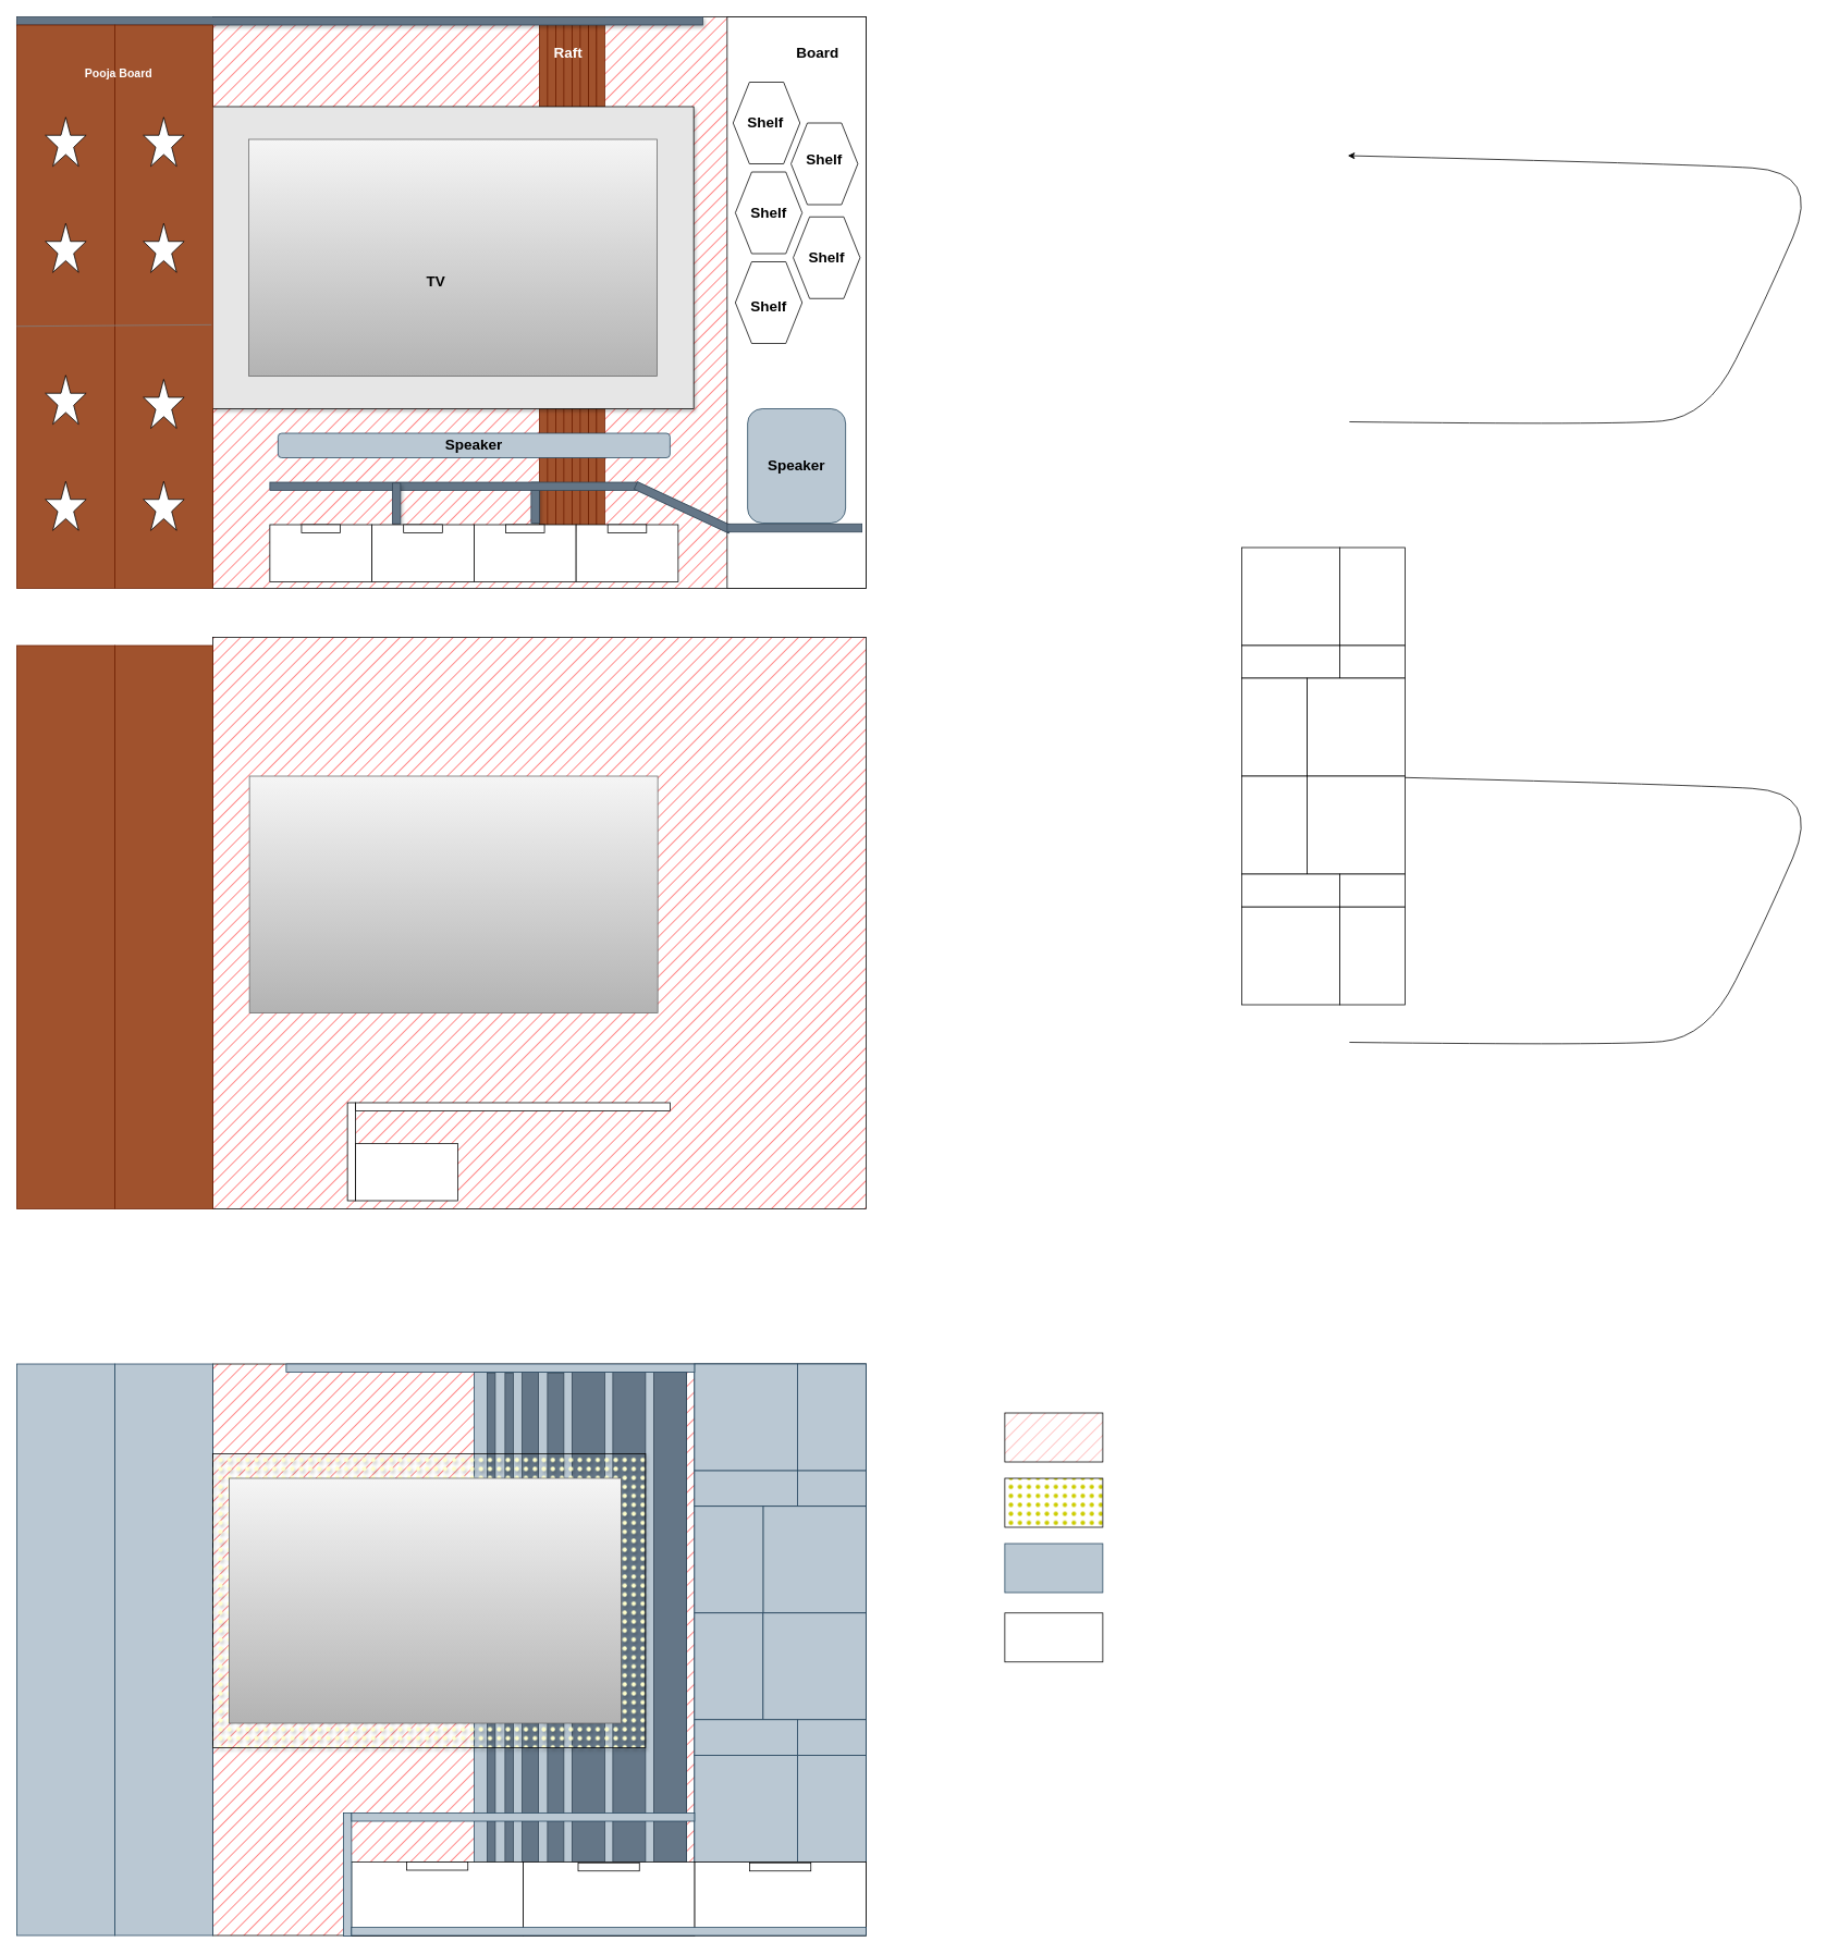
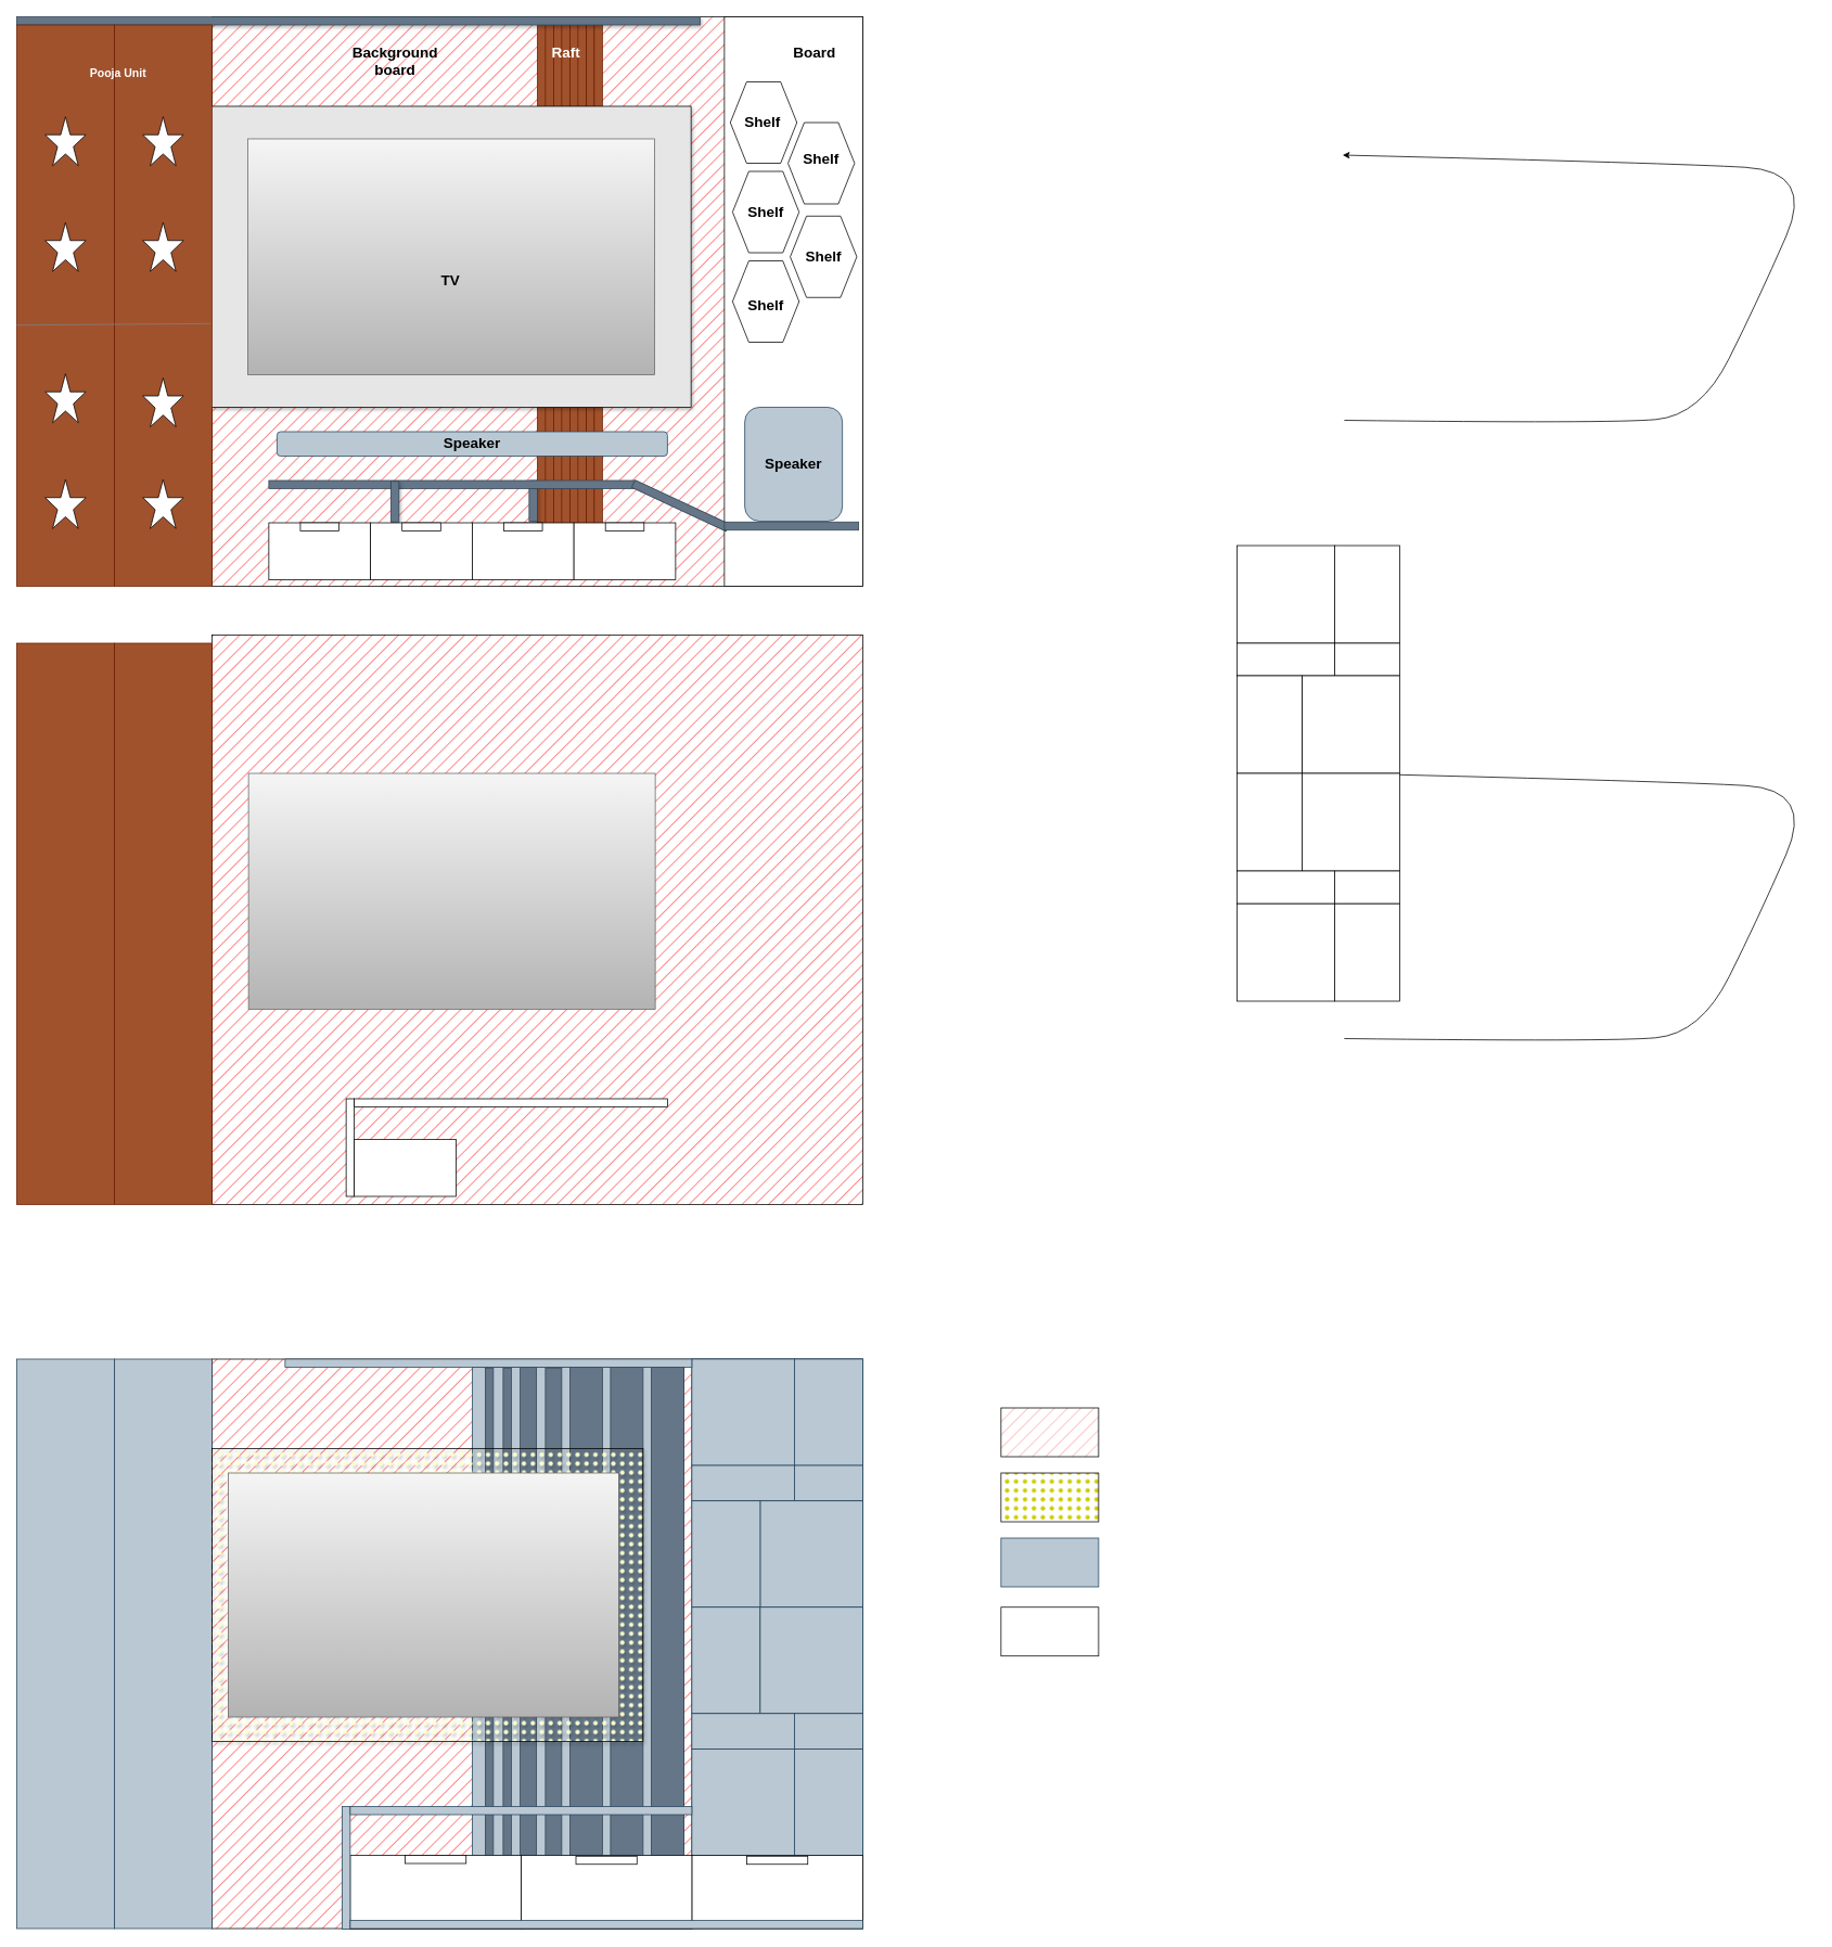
+ <mxCell id="50" value="&lt;font style=&quot;font-size: 18px;&quot;&gt;&lt;b style=&quot;&quot;&gt;Background board&lt;br&gt;&lt;/b&gt;&lt;/font&gt;" style="text;html=1;strokeColor=none;fillColor=none;align=center;verticalAlign=middle;whiteSpace=wrap;rounded=0;" parent="1" vertex="1"><mxGeometry x="417.5" y="50" width="135" height="50" as="geometry" /></mxCell>
- <mxCell id="48" value="&lt;font color=&quot;#ffffff&quot; style=&quot;font-size: 14px;&quot;&gt;&lt;b&gt;Pooja Board&lt;/b&gt;&lt;/font&gt;" style="text;html=1;strokeColor=none;fillColor=none;align=center;verticalAlign=middle;whiteSpace=wrap;rounded=0;" parent="1" vertex="1"><mxGeometry x="70" y="70" width="150" height="40" as="geometry" /></mxCell>
+ <mxCell id="48" value="&lt;font color=&quot;#ffffff&quot; style=&quot;font-size: 14px;&quot;&gt;&lt;b&gt;Pooja Unit&lt;/b&gt;&lt;/font&gt;" style="text;html=1;strokeColor=none;fillColor=none;align=center;verticalAlign=middle;whiteSpace=wrap;rounded=0;" parent="1" vertex="1"><mxGeometry x="70" y="70" width="150" height="40" as="geometry" /></mxCell>
- <mxCell id="49" value="&lt;font style=&quot;font-size: 18px;&quot;&gt;&lt;b style=&quot;&quot;&gt;TV&lt;/b&gt;&lt;/font&gt;" style="text;html=1;strokeColor=none;fillColor=none;align=center;verticalAlign=middle;whiteSpace=wrap;rounded=0;" parent="1" vertex="1"><mxGeometry x="466" y="320" width="135" height="50" as="geometry" /></mxCell>
+ <mxCell id="49" value="&lt;font style=&quot;font-size: 18px;&quot;&gt;&lt;b style=&quot;&quot;&gt;TV&lt;/b&gt;&lt;/font&gt;" style="text;html=1;strokeColor=none;fillColor=none;align=center;verticalAlign=middle;whiteSpace=wrap;rounded=0;" parent="1" vertex="1"><mxGeometry x="486" y="320" width="135" height="50" as="geometry" /></mxCell>
